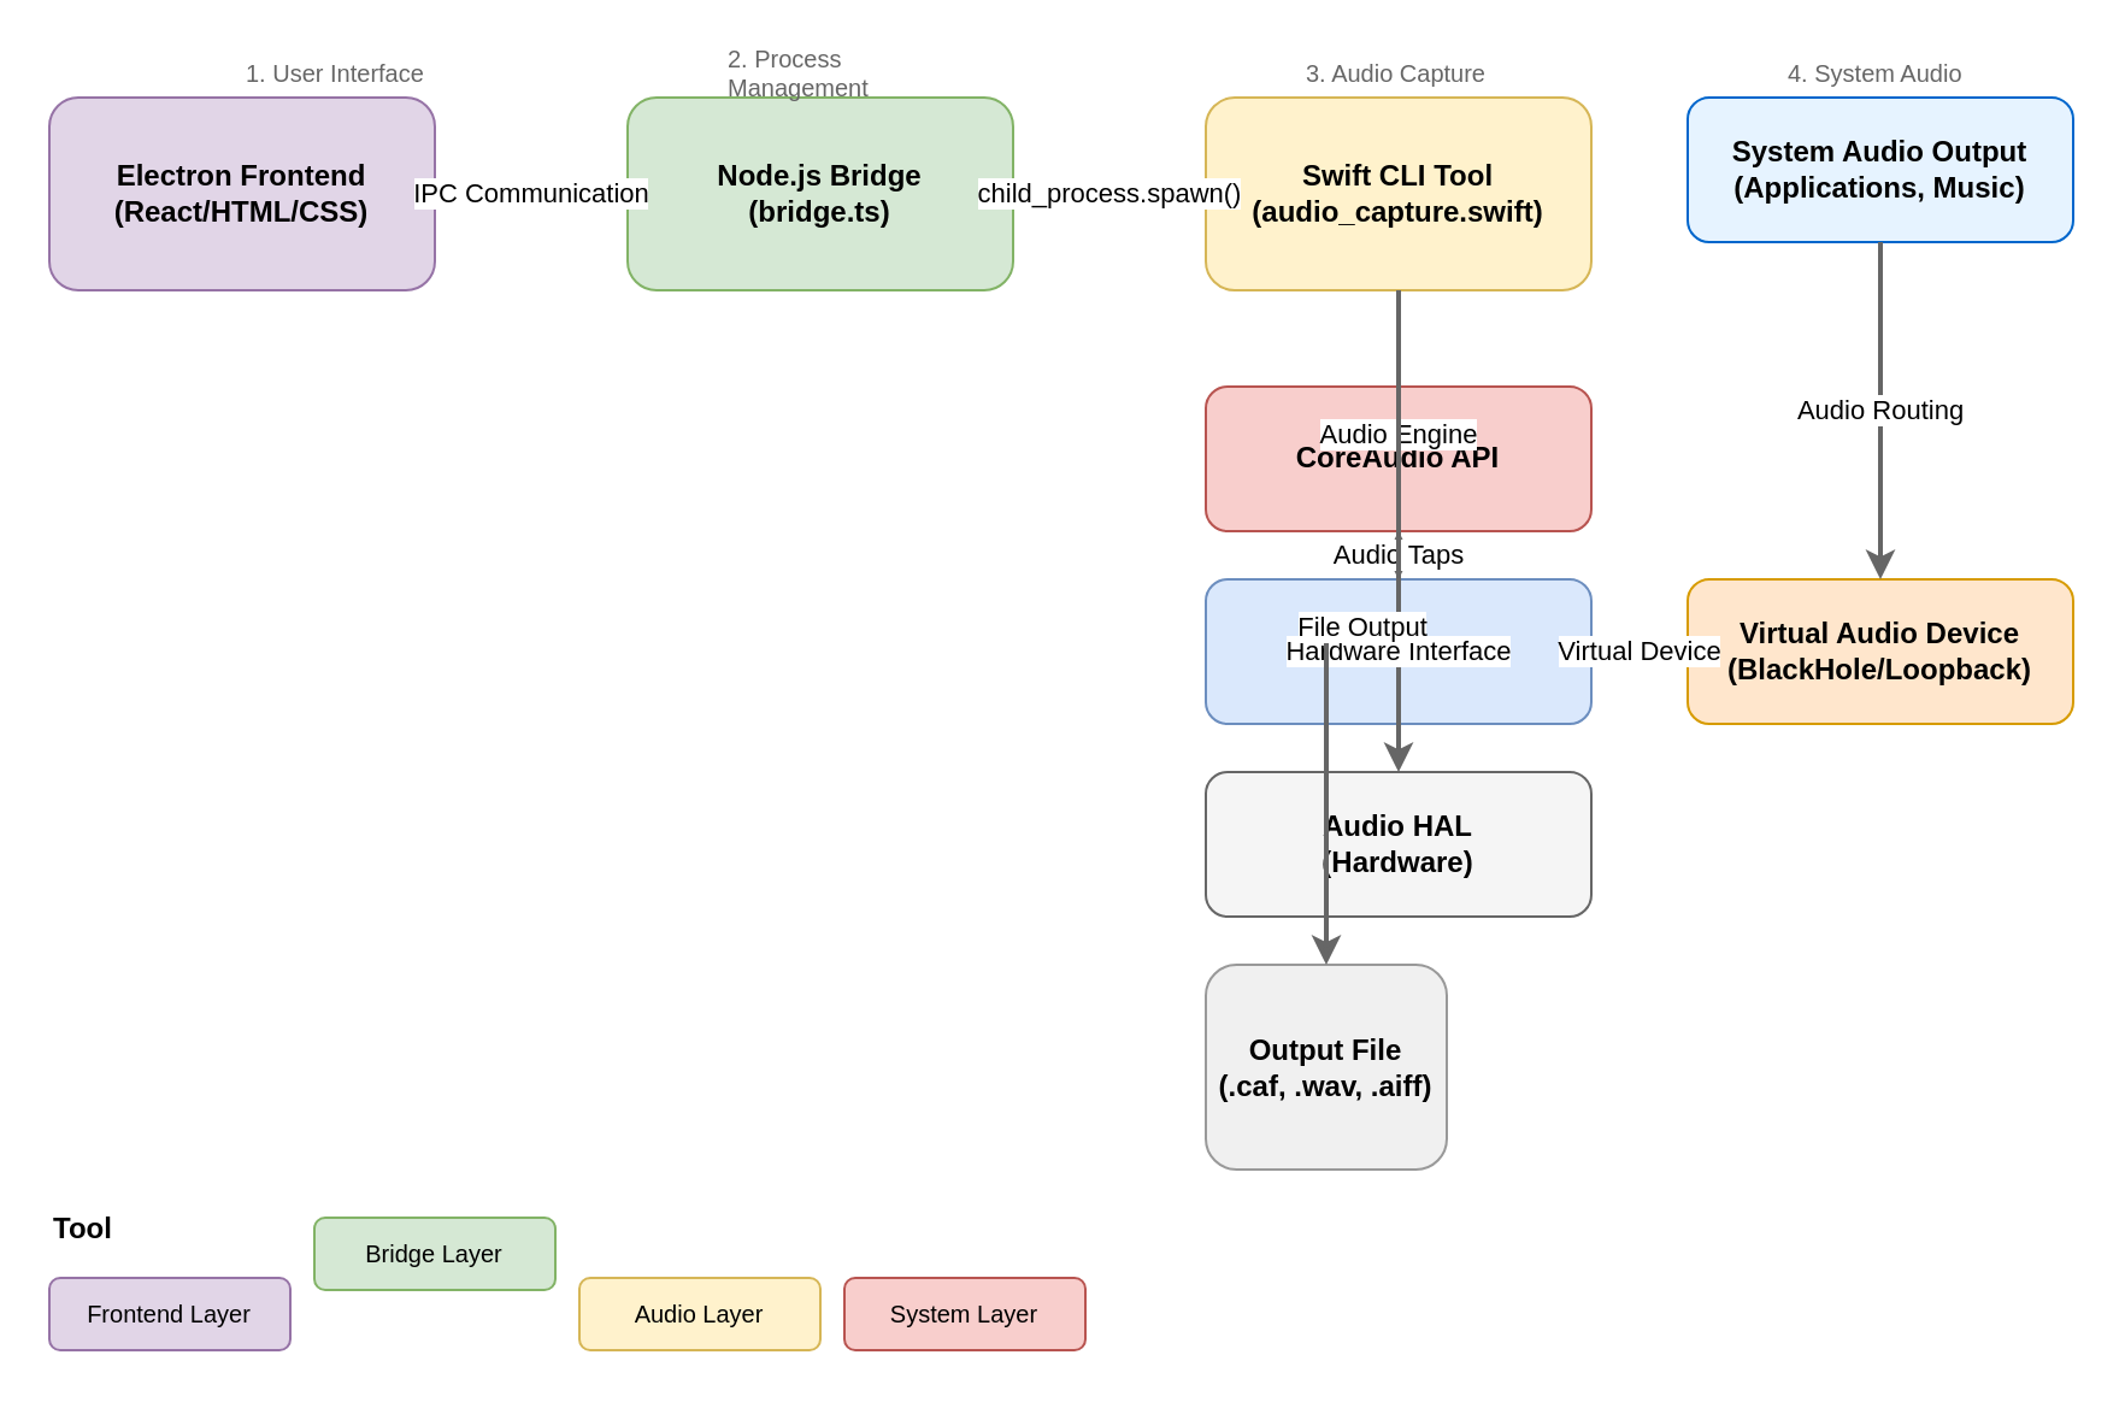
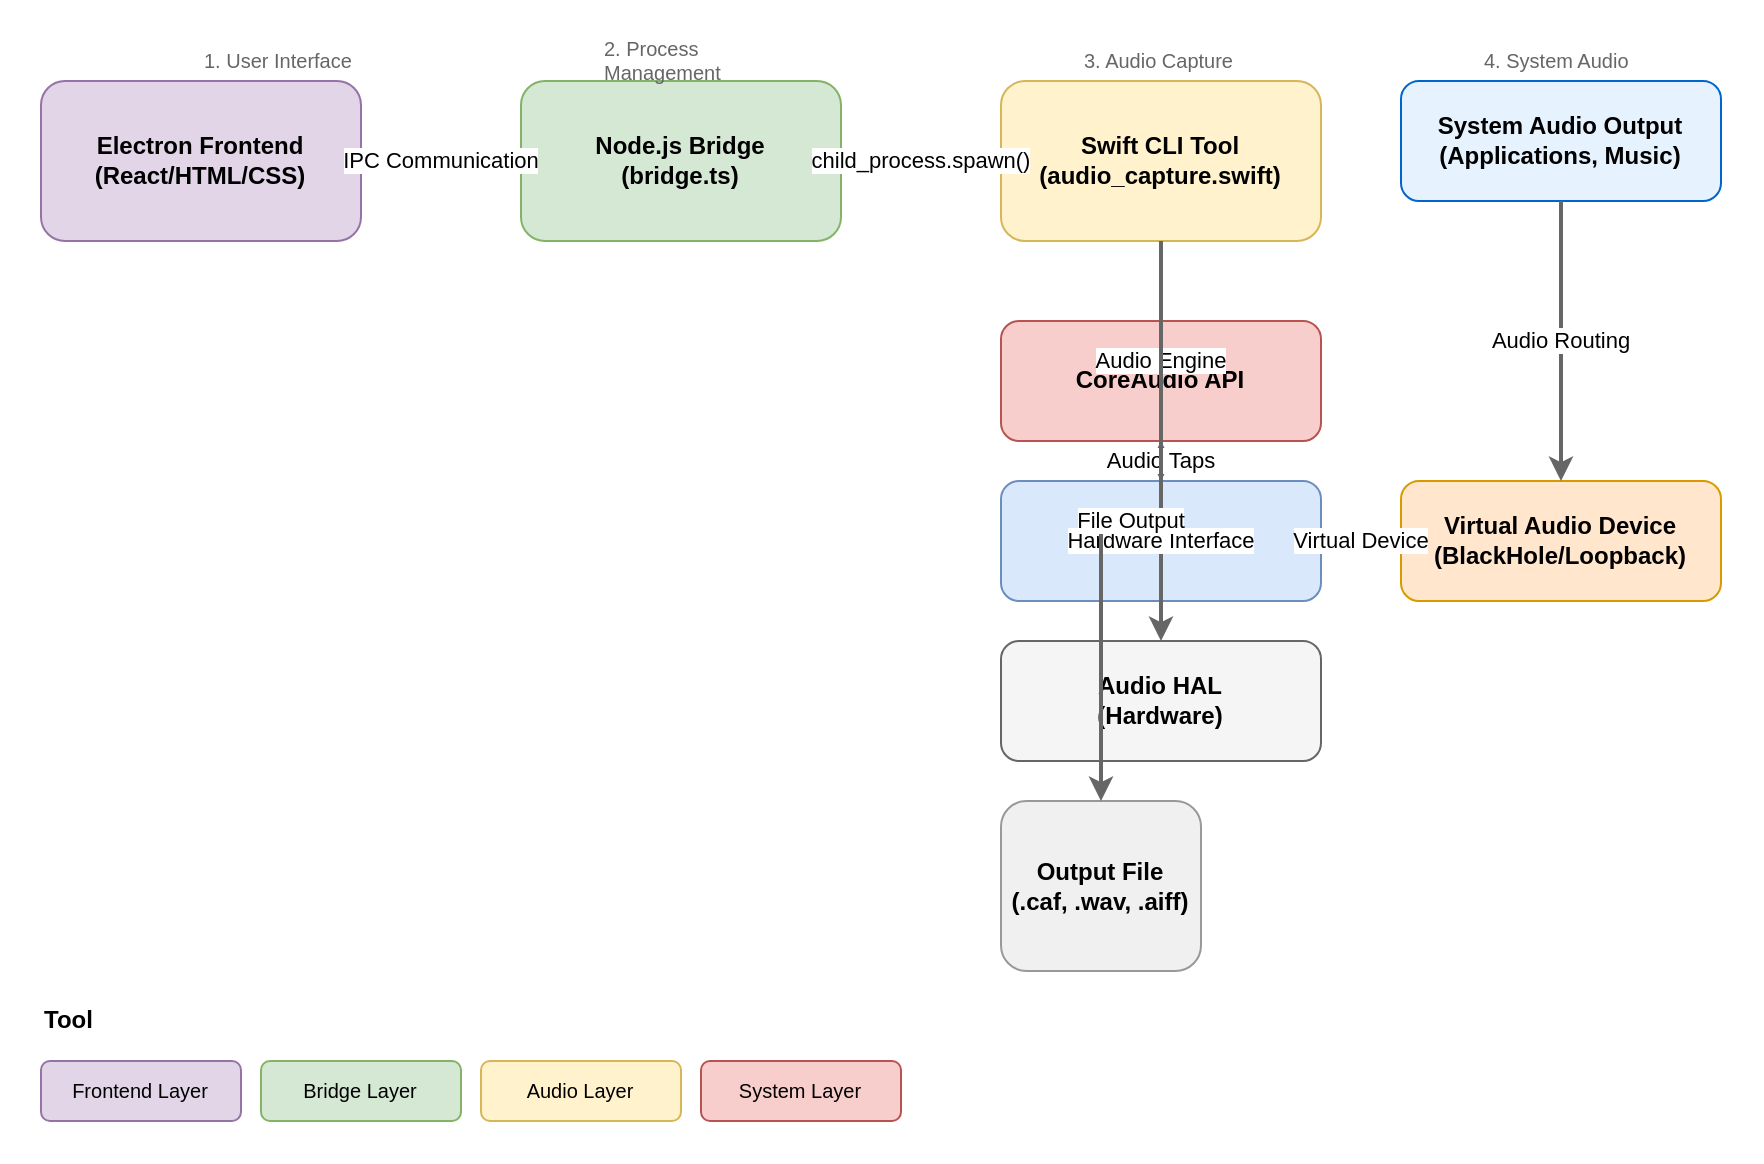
- <mxCell id="25" value="Bridge Layer" style="rounded=1;whiteSpace=wrap;html=1;fillColor=#d5e8d4;strokeColor=#82b366;fontSize=10;" vertex="1" parent="1"><mxGeometry x="130" y="505" width="100" height="30" as="geometry" /></mxCell>
+ <mxCell id="25" value="Bridge Layer" style="rounded=1;whiteSpace=wrap;html=1;fillColor=#d5e8d4;strokeColor=#82b366;fontSize=10;" vertex="1" parent="1"><mxGeometry x="130" y="530" width="100" height="30" as="geometry" /></mxCell>
